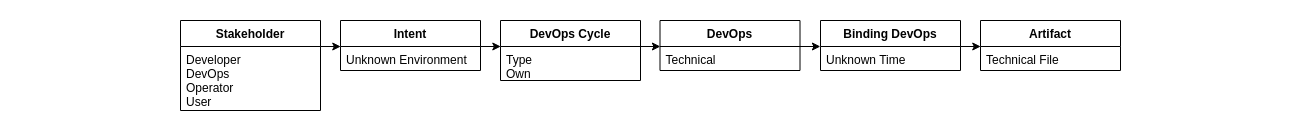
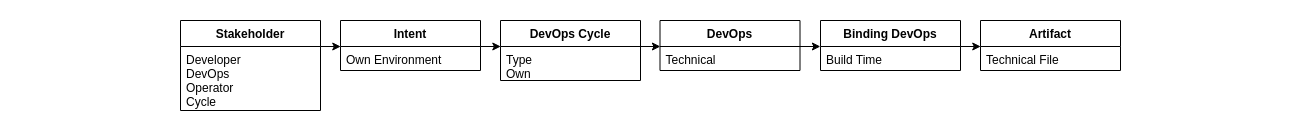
- <mxCell id="4" value="Developer&#10;DevOps&#10;Operator&#10;User" style="text;strokeColor=none;fillColor=none;align=left;verticalAlign=top;spacingLeft=4;spacingRight=4;overflow=hidden;rotatable=0;points=[[0,0.5],[1,0.5]];portConstraint=eastwest;" parent="3" vertex="1"><mxGeometry y="26" width="140" height="64" as="geometry" /></mxCell>
+ <mxCell id="4" value="Developer&#10;DevOps&#10;Operator&#10;Cycle" style="text;strokeColor=none;fillColor=none;align=left;verticalAlign=top;spacingLeft=4;spacingRight=4;overflow=hidden;rotatable=0;points=[[0,0.5],[1,0.5]];portConstraint=eastwest;" parent="3" vertex="1"><mxGeometry y="26" width="140" height="64" as="geometry" /></mxCell>
- <mxCell id="6" value="Unknown Environment" style="text;strokeColor=none;fillColor=none;align=left;verticalAlign=top;spacingLeft=4;spacingRight=4;overflow=hidden;rotatable=0;points=[[0,0.5],[1,0.5]];portConstraint=eastwest;" parent="5" vertex="1"><mxGeometry y="26" width="140" height="24" as="geometry" /></mxCell>
+ <mxCell id="6" value="Own Environment" style="text;strokeColor=none;fillColor=none;align=left;verticalAlign=top;spacingLeft=4;spacingRight=4;overflow=hidden;rotatable=0;points=[[0,0.5],[1,0.5]];portConstraint=eastwest;" parent="5" vertex="1"><mxGeometry y="26" width="140" height="24" as="geometry" /></mxCell>
- <mxCell id="8" value="Unknown Time" style="text;strokeColor=none;fillColor=none;align=left;verticalAlign=top;spacingLeft=4;spacingRight=4;overflow=hidden;rotatable=0;points=[[0,0.5],[1,0.5]];portConstraint=eastwest;" parent="7" vertex="1"><mxGeometry y="26" width="140" height="24" as="geometry" /></mxCell>
+ <mxCell id="8" value="Build Time" style="text;strokeColor=none;fillColor=none;align=left;verticalAlign=top;spacingLeft=4;spacingRight=4;overflow=hidden;rotatable=0;points=[[0,0.5],[1,0.5]];portConstraint=eastwest;" parent="7" vertex="1"><mxGeometry y="26" width="140" height="24" as="geometry" /></mxCell>
